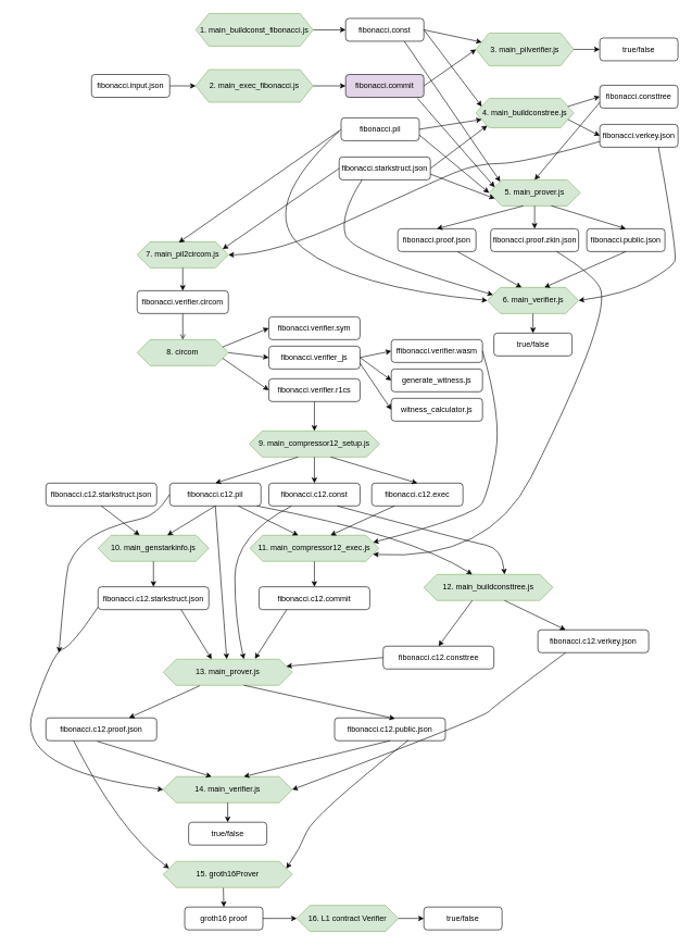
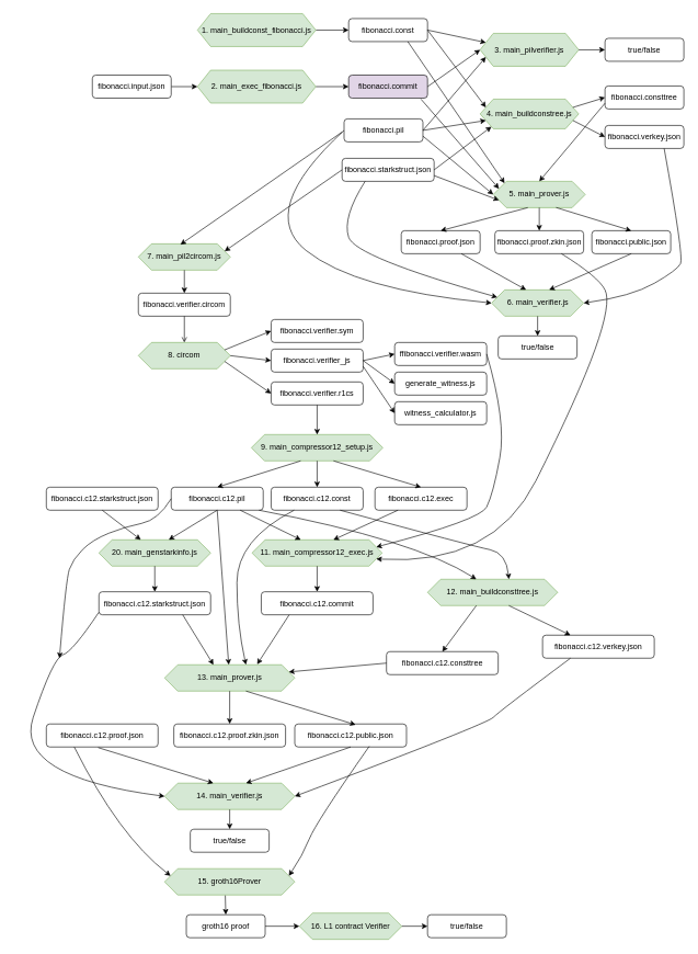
+ <mxCell id="14" value="" style="endArrow=classic;html=1;rounded=0;exitX=1;exitY=0.5;exitDx=0;exitDy=0;entryX=0;entryY=0.75;entryDx=0;entryDy=0;" edge="1" parent="1" source="11" target="10"><mxGeometry width="50" height="50" relative="1" as="geometry"><mxPoint x="710" y="200" as="sourcePoint" /><mxPoint x="790" y="200" as="targetPoint" /></mxGeometry></mxCell>
- <mxCell id="49" value="" style="curved=1;endArrow=classic;html=1;rounded=0;entryX=1;entryY=0.5;entryDx=0;entryDy=0;exitX=0;exitY=0.75;exitDx=0;exitDy=0;" edge="1" parent="1" source="23" target="46"><mxGeometry width="50" height="50" relative="1" as="geometry"><mxPoint x="420" y="540" as="sourcePoint" /><mxPoint x="470" y="490" as="targetPoint" /><Array as="points"><mxPoint x="800" y="250" /><mxPoint x="730" y="250" /><mxPoint x="660" y="280" /><mxPoint x="420" y="390" /></Array></mxGeometry></mxCell>
- <mxCell id="75" value="10. main_genstarkinfo.js" style="shape=hexagon;perimeter=hexagonPerimeter2;whiteSpace=wrap;html=1;fixedSize=1;fillColor=#d5e8d4;strokeColor=#82b366;" vertex="1" parent="1"><mxGeometry x="150" y="820" width="170" height="40" as="geometry" /></mxCell>
+ <mxCell id="75" value="20. main_genstarkinfo.js" style="shape=hexagon;perimeter=hexagonPerimeter2;whiteSpace=wrap;html=1;fixedSize=1;fillColor=#d5e8d4;strokeColor=#82b366;" vertex="1" parent="1"><mxGeometry x="150" y="820" width="170" height="40" as="geometry" /></mxCell>
+ <mxCell id="104" value="" style="endArrow=classic;html=1;rounded=0;exitX=0.5;exitY=1;exitDx=0;exitDy=0;entryX=0.5;entryY=0;entryDx=0;entryDy=0;" edge="1" parent="1" source="94" target="101"><mxGeometry width="50" height="50" relative="1" as="geometry"><mxPoint x="180" y="1060" as="sourcePoint" /><mxPoint x="230" y="1010" as="targetPoint" /></mxGeometry></mxCell>
- <mxCell id="103" value="" style="endArrow=classic;html=1;rounded=0;entryX=0.75;entryY=0;entryDx=0;entryDy=0;exitX=0.283;exitY=1.018;exitDx=0;exitDy=0;exitPerimeter=0;" edge="1" parent="1" source="94" target="100"><mxGeometry width="50" height="50" relative="1" as="geometry"><mxPoint x="140" y="1080" as="sourcePoint" /><mxPoint x="190" y="1030" as="targetPoint" /></mxGeometry></mxCell>
+ <mxCell id="101" value="fibonacci.c12.proof.zkin.json" style="rounded=1;whiteSpace=wrap;html=1;" vertex="1" parent="1"><mxGeometry x="264" y="1100" width="170" height="35" as="geometry" /></mxCell>
- <mxCell id="102" value="fibonacci.c12.public.json" style="rounded=1;whiteSpace=wrap;html=1;" vertex="1" parent="1"><mxGeometry x="513" y="1100" width="170" height="35" as="geometry" /></mxCell>
+ <mxCell id="102" value="fibonacci.c12.public.json" style="rounded=1;whiteSpace=wrap;html=1;" vertex="1" parent="1"><mxGeometry x="448" y="1100" width="170" height="35" as="geometry" /></mxCell>
